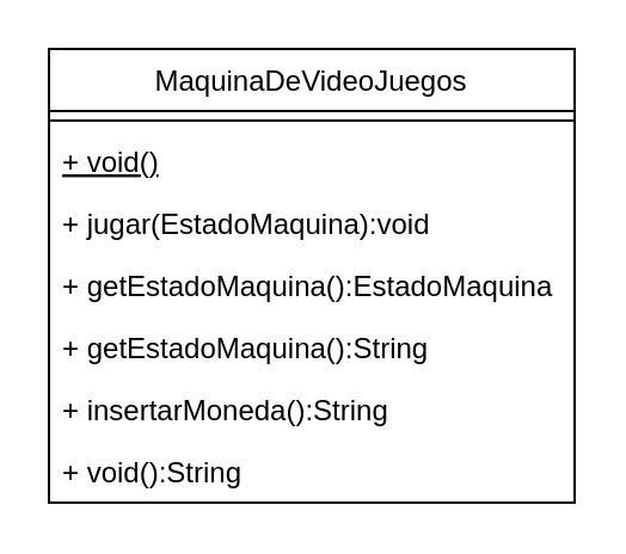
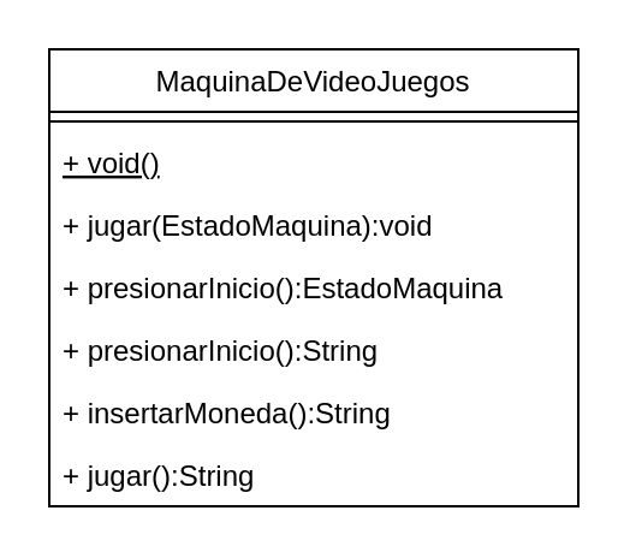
- <mxCell id="6" value="+ getEstadoMaquina():EstadoMaquina" style="text;strokeColor=none;fillColor=none;align=left;verticalAlign=top;spacingLeft=4;spacingRight=4;overflow=hidden;rotatable=0;points=[[0,0.5],[1,0.5]];portConstraint=eastwest;fontStyle=0" vertex="1" parent="2"><mxGeometry y="86" width="220" height="26" as="geometry" /></mxCell>
+ <mxCell id="6" value="+ presionarInicio():EstadoMaquina" style="text;strokeColor=none;fillColor=none;align=left;verticalAlign=top;spacingLeft=4;spacingRight=4;overflow=hidden;rotatable=0;points=[[0,0.5],[1,0.5]];portConstraint=eastwest;fontStyle=0" vertex="1" parent="2"><mxGeometry y="86" width="220" height="26" as="geometry" /></mxCell>
- <mxCell id="7" value="+ getEstadoMaquina():String" style="text;strokeColor=none;fillColor=none;align=left;verticalAlign=top;spacingLeft=4;spacingRight=4;overflow=hidden;rotatable=0;points=[[0,0.5],[1,0.5]];portConstraint=eastwest;fontStyle=0" vertex="1" parent="2"><mxGeometry y="112" width="220" height="26" as="geometry" /></mxCell>
+ <mxCell id="7" value="+ presionarInicio():String" style="text;strokeColor=none;fillColor=none;align=left;verticalAlign=top;spacingLeft=4;spacingRight=4;overflow=hidden;rotatable=0;points=[[0,0.5],[1,0.5]];portConstraint=eastwest;fontStyle=0" vertex="1" parent="2"><mxGeometry y="112" width="220" height="26" as="geometry" /></mxCell>
- <mxCell id="9" value="+ void():String" style="text;strokeColor=none;fillColor=none;align=left;verticalAlign=top;spacingLeft=4;spacingRight=4;overflow=hidden;rotatable=0;points=[[0,0.5],[1,0.5]];portConstraint=eastwest;fontStyle=0" vertex="1" parent="2"><mxGeometry y="164" width="220" height="26" as="geometry" /></mxCell>
+ <mxCell id="9" value="+ jugar():String" style="text;strokeColor=none;fillColor=none;align=left;verticalAlign=top;spacingLeft=4;spacingRight=4;overflow=hidden;rotatable=0;points=[[0,0.5],[1,0.5]];portConstraint=eastwest;fontStyle=0" vertex="1" parent="2"><mxGeometry y="164" width="220" height="26" as="geometry" /></mxCell>
